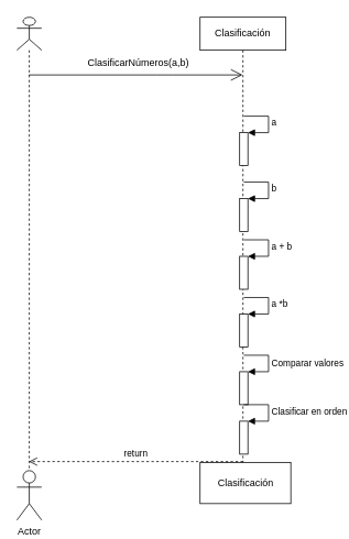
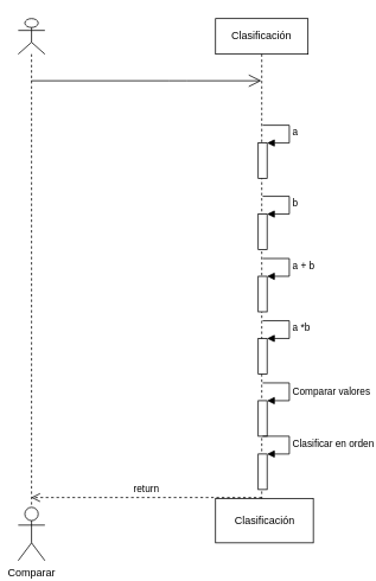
- <mxCell id="19" value="ClasificarNúmeros(a,b)" style="text;html=1;align=center;verticalAlign=middle;resizable=0;points=[];autosize=1;strokeColor=none;fillColor=none;" vertex="1" parent="1"><mxGeometry x="92" y="60" width="150" height="30" as="geometry" /></mxCell>
- <mxCell id="2" value="Actor" style="shape=umlActor;verticalLabelPosition=bottom;verticalAlign=top;html=1;" vertex="1" parent="1"><mxGeometry x="20" y="570" width="30" height="60" as="geometry" /></mxCell>
+ <mxCell id="2" value="Comparar" style="shape=umlActor;verticalLabelPosition=bottom;verticalAlign=top;html=1;" vertex="1" parent="1"><mxGeometry x="20" y="570" width="30" height="60" as="geometry" /></mxCell>
